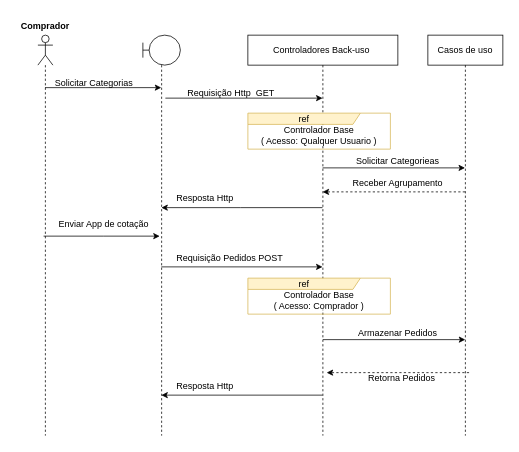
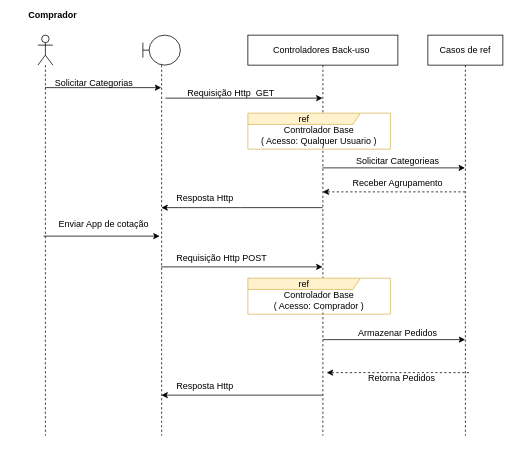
- <mxCell id="14" value="Comprador" style="text;align=center;fontStyle=1;verticalAlign=middle;spacingLeft=3;spacingRight=3;strokeColor=none;rotatable=0;points=[[0,0.5],[1,0.5]];portConstraint=eastwest;" vertex="1" parent="1"><mxGeometry x="20" y="20" width="80" height="26" as="geometry" /></mxCell>
+ <mxCell id="14" value="Comprador" style="text;align=center;fontStyle=1;verticalAlign=middle;spacingLeft=3;spacingRight=3;strokeColor=none;rotatable=0;points=[[0,0.5],[1,0.5]];portConstraint=eastwest;" vertex="1" parent="1"><mxGeometry x="30" y="5" width="80" height="26" as="geometry" /></mxCell>
- <mxCell id="17" value="Casos de uso" style="shape=umlLifeline;perimeter=lifelinePerimeter;whiteSpace=wrap;html=1;container=1;collapsible=0;recursiveResize=0;outlineConnect=0;" vertex="1" parent="1"><mxGeometry x="570" y="46" width="100" height="534" as="geometry" /></mxCell>
+ <mxCell id="17" value="Casos de ref" style="shape=umlLifeline;perimeter=lifelinePerimeter;whiteSpace=wrap;html=1;container=1;collapsible=0;recursiveResize=0;outlineConnect=0;" vertex="1" parent="1"><mxGeometry x="570" y="46" width="100" height="534" as="geometry" /></mxCell>
- <mxCell id="25" value="Requisição Pedidos POST" style="text;align=left;fontStyle=0;verticalAlign=middle;spacingLeft=3;spacingRight=3;strokeColor=none;rotatable=0;points=[[0,0.5],[1,0.5]];portConstraint=eastwest;" vertex="1" parent="1"><mxGeometry x="230" y="330" width="180" height="26" as="geometry" /></mxCell>
+ <mxCell id="25" value="Requisição Http POST" style="text;align=left;fontStyle=0;verticalAlign=middle;spacingLeft=3;spacingRight=3;strokeColor=none;rotatable=0;points=[[0,0.5],[1,0.5]];portConstraint=eastwest;" vertex="1" parent="1"><mxGeometry x="230" y="330" width="180" height="26" as="geometry" /></mxCell>
